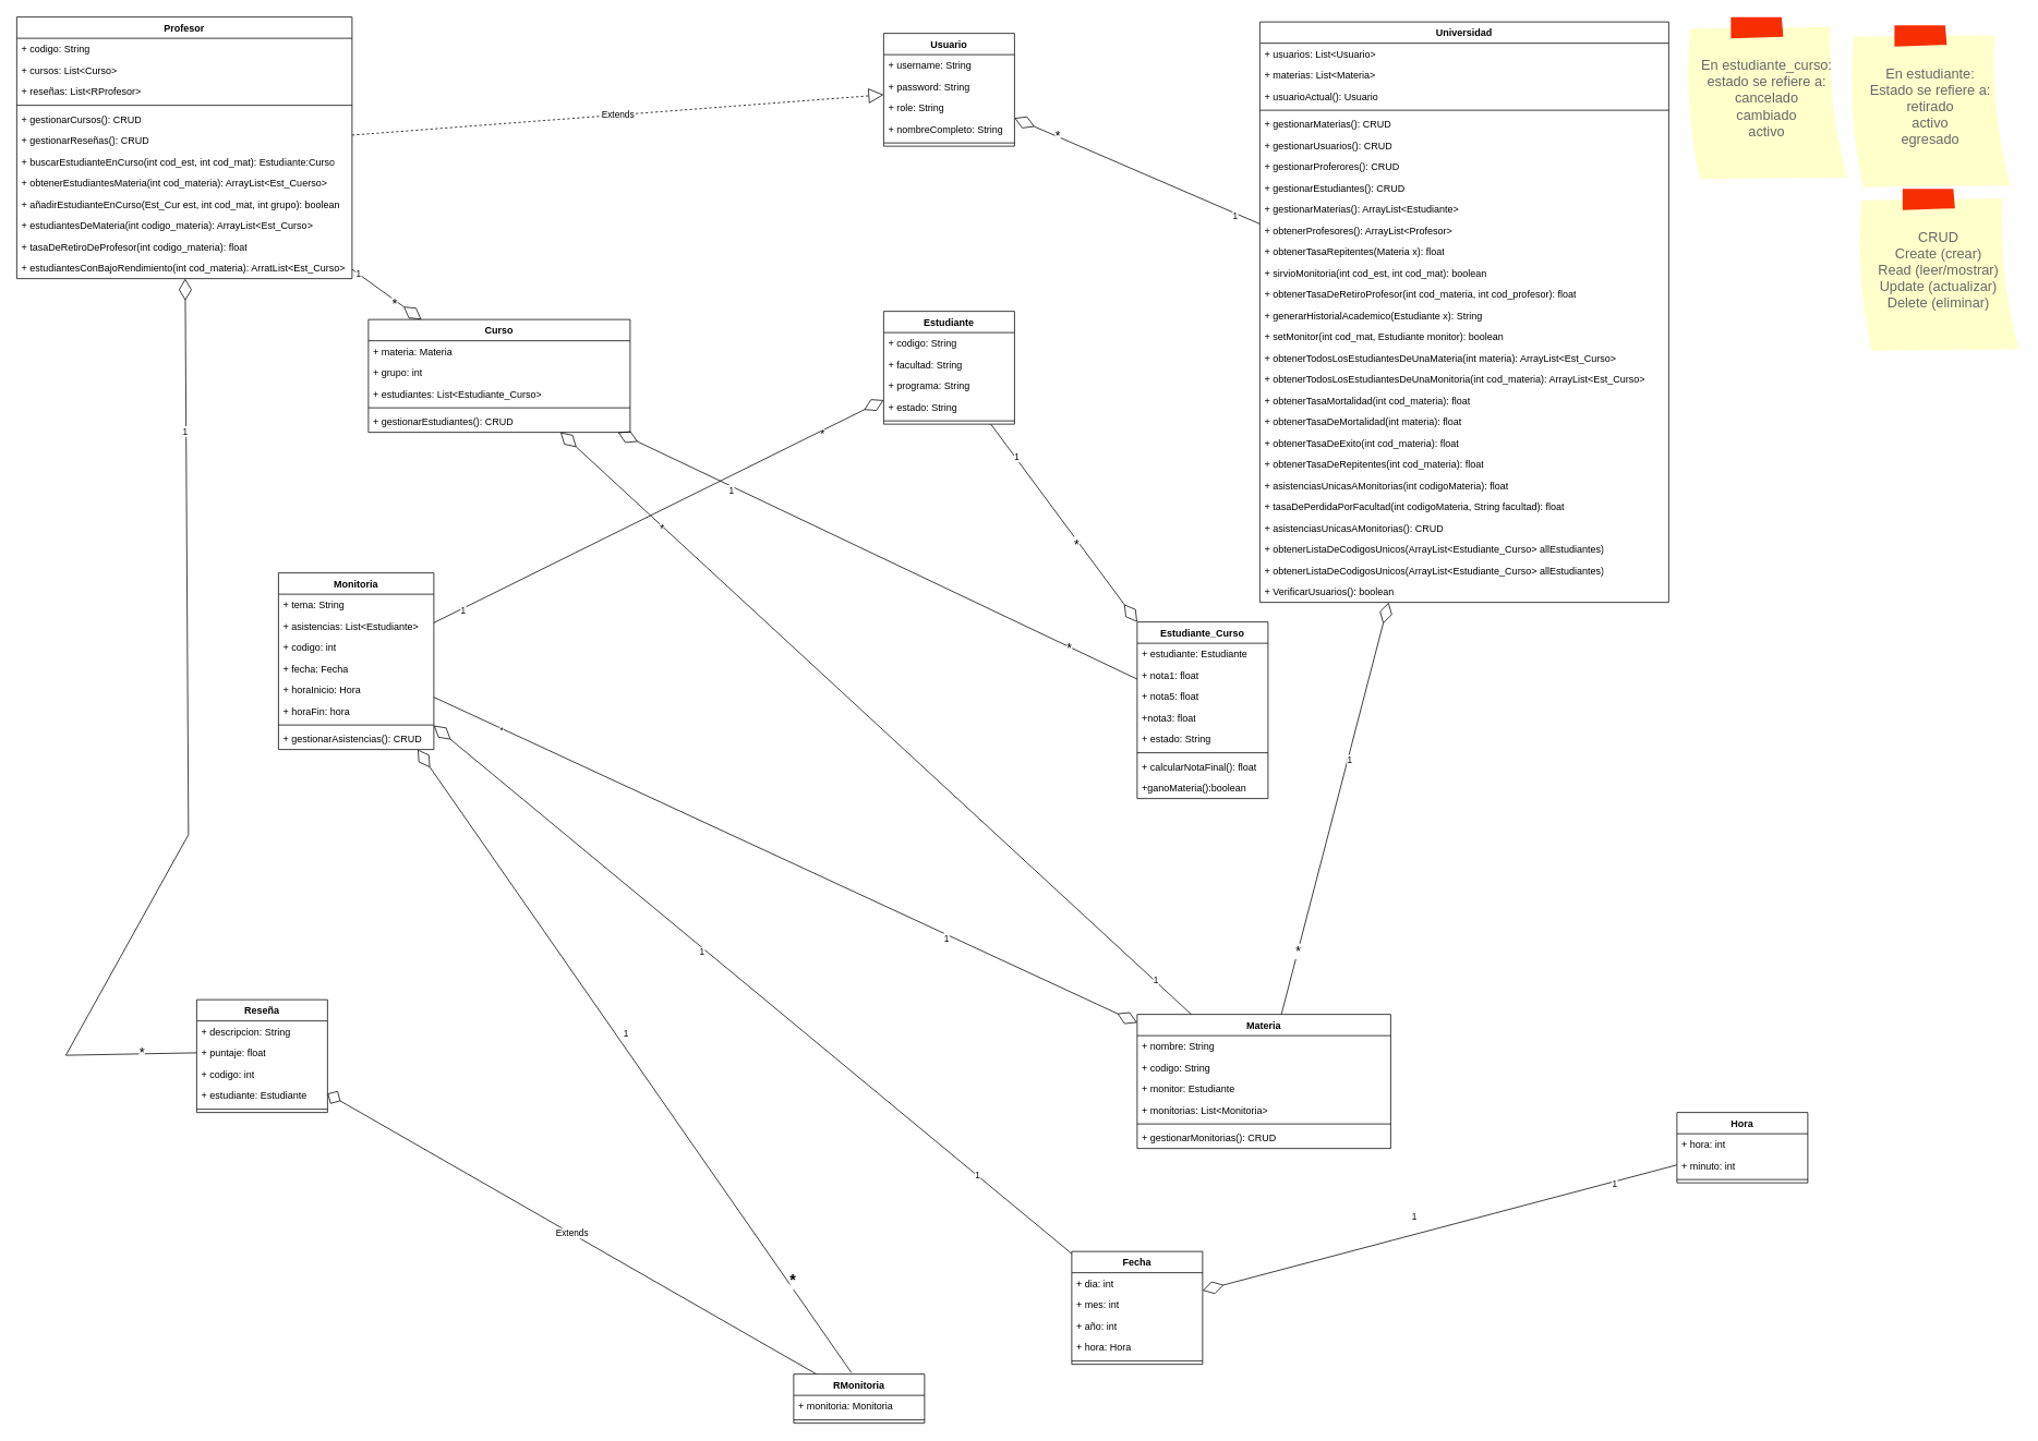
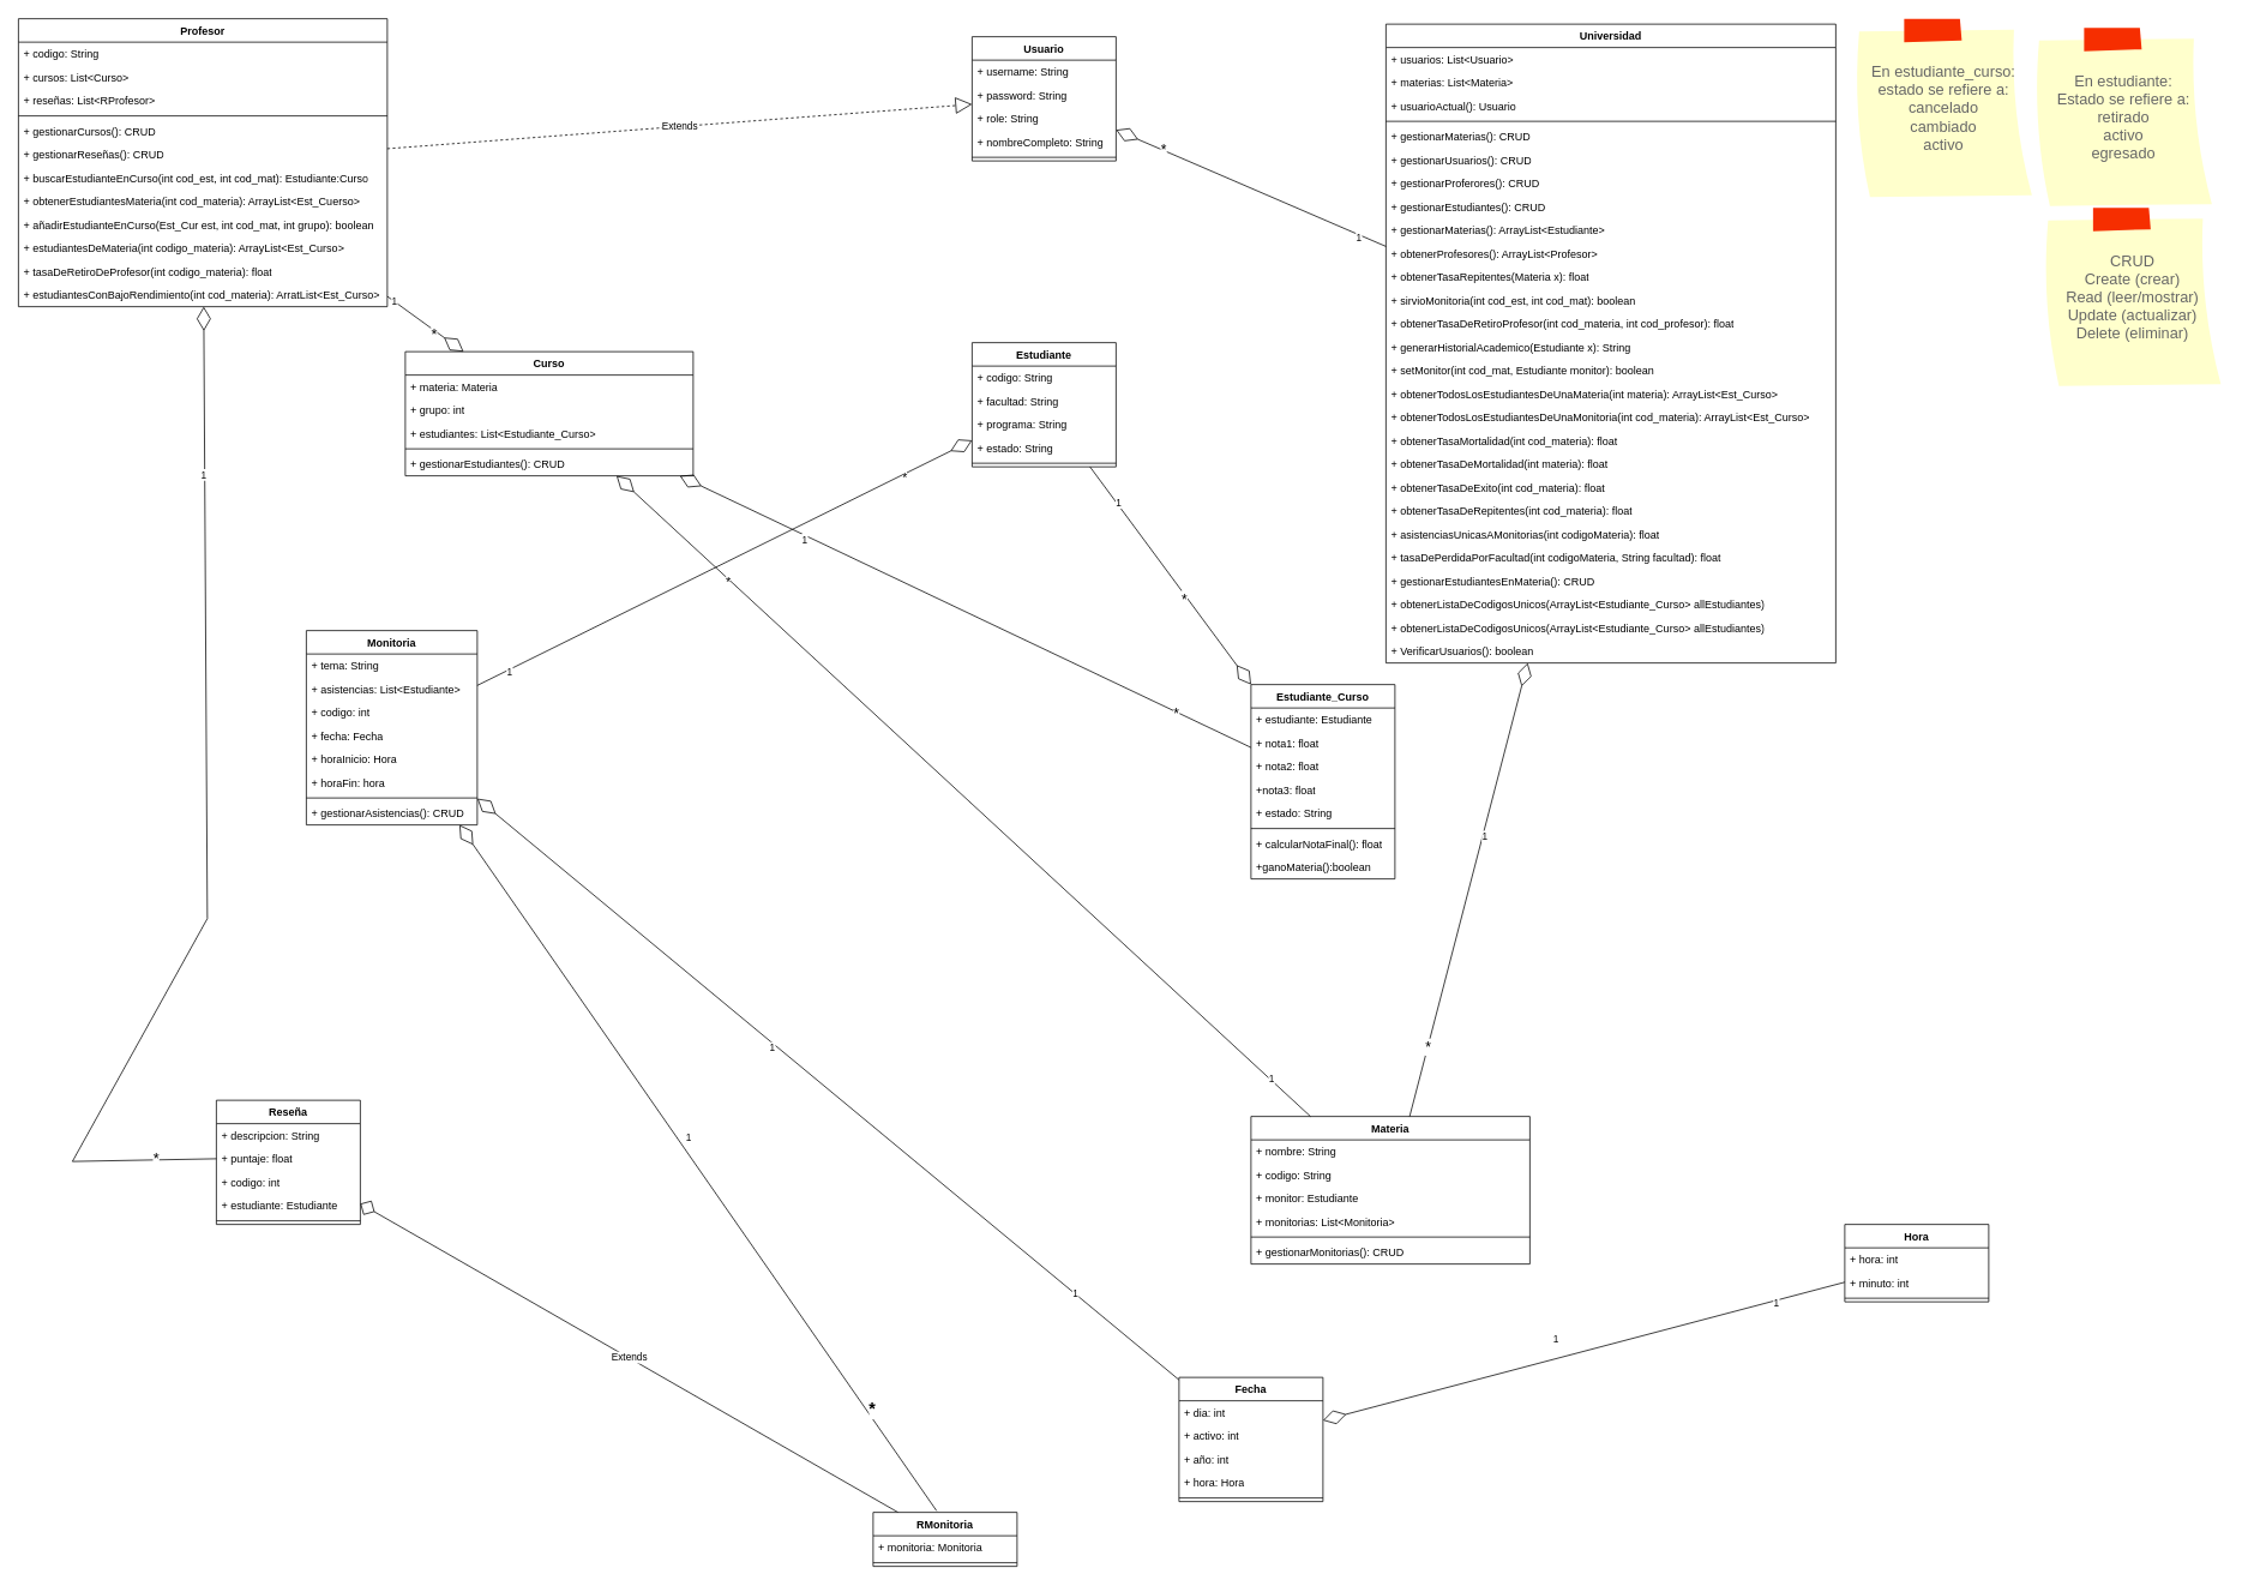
- <mxCell id="26" value="+ asistenciasUnicasAMonitorias(): CRUD" style="text;strokeColor=none;fillColor=none;align=left;verticalAlign=top;spacingLeft=4;spacingRight=4;overflow=hidden;rotatable=0;points=[[0,0.5],[1,0.5]];portConstraint=eastwest;whiteSpace=wrap;html=1;" parent="2" vertex="1"><mxGeometry y="606" width="500" height="26" as="geometry" /></mxCell>
+ <mxCell id="26" value="+ gestionarEstudiantesEnMateria(): CRUD" style="text;strokeColor=none;fillColor=none;align=left;verticalAlign=top;spacingLeft=4;spacingRight=4;overflow=hidden;rotatable=0;points=[[0,0.5],[1,0.5]];portConstraint=eastwest;whiteSpace=wrap;html=1;" parent="2" vertex="1"><mxGeometry y="606" width="500" height="26" as="geometry" /></mxCell>
- <mxCell id="84" value="+ nota5: float" style="text;strokeColor=none;fillColor=none;align=left;verticalAlign=top;spacingLeft=4;spacingRight=4;overflow=hidden;rotatable=0;points=[[0,0.5],[1,0.5]];portConstraint=eastwest;whiteSpace=wrap;html=1;" parent="81" vertex="1"><mxGeometry y="78" width="160" height="26" as="geometry" /></mxCell>
+ <mxCell id="84" value="+ nota2: float" style="text;strokeColor=none;fillColor=none;align=left;verticalAlign=top;spacingLeft=4;spacingRight=4;overflow=hidden;rotatable=0;points=[[0,0.5],[1,0.5]];portConstraint=eastwest;whiteSpace=wrap;html=1;" parent="81" vertex="1"><mxGeometry y="78" width="160" height="26" as="geometry" /></mxCell>
- <mxCell id="118" value="" style="endArrow=diamondThin;endFill=0;endSize=24;html=1;rounded=0;" parent="1" source="109" target="59" edge="1"><mxGeometry width="160" relative="1" as="geometry"><mxPoint x="770" y="740" as="sourcePoint" /><mxPoint x="930" y="740" as="targetPoint" /></mxGeometry></mxCell>
- <mxCell id="119" value="1" style="edgeLabel;html=1;align=center;verticalAlign=middle;resizable=0;points=[];" parent="118" vertex="1" connectable="0"><mxGeometry x="0.46" y="-4" relative="1" as="geometry"><mxPoint as="offset" /></mxGeometry></mxCell>
- <mxCell id="120" value="*" style="edgeLabel;html=1;align=center;verticalAlign=middle;resizable=0;points=[];" parent="118" vertex="1" connectable="0"><mxGeometry x="-0.805" y="-2" relative="1" as="geometry"><mxPoint as="offset" /></mxGeometry></mxCell>
- <mxCell id="131" value="+ mes: int" style="text;strokeColor=none;fillColor=none;align=left;verticalAlign=top;spacingLeft=4;spacingRight=4;overflow=hidden;rotatable=0;points=[[0,0.5],[1,0.5]];portConstraint=eastwest;whiteSpace=wrap;html=1;" parent="129" vertex="1"><mxGeometry y="52" width="160" height="26" as="geometry" /></mxCell>
+ <mxCell id="131" value="+ activo: int" style="text;strokeColor=none;fillColor=none;align=left;verticalAlign=top;spacingLeft=4;spacingRight=4;overflow=hidden;rotatable=0;points=[[0,0.5],[1,0.5]];portConstraint=eastwest;whiteSpace=wrap;html=1;" parent="129" vertex="1"><mxGeometry y="52" width="160" height="26" as="geometry" /></mxCell>
